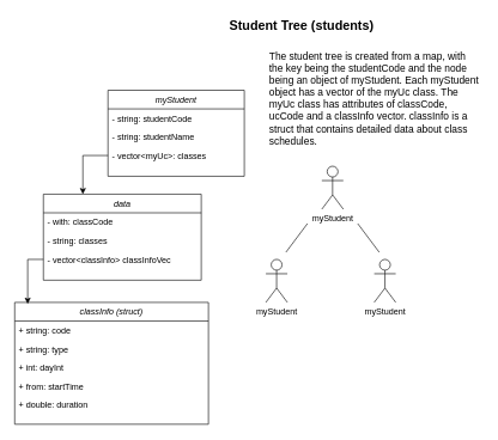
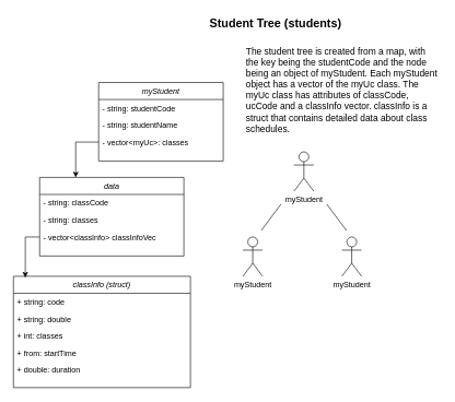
- <mxCell id="12" value="- with: classCode" style="text;align=left;verticalAlign=top;spacingLeft=4;spacingRight=4;overflow=hidden;rotatable=0;points=[[0,0.5],[1,0.5]];portConstraint=eastwest;" vertex="1" parent="11"><mxGeometry y="26" width="220" height="26" as="geometry" /></mxCell>
+ <mxCell id="12" value="- string: classCode" style="text;align=left;verticalAlign=top;spacingLeft=4;spacingRight=4;overflow=hidden;rotatable=0;points=[[0,0.5],[1,0.5]];portConstraint=eastwest;" vertex="1" parent="11"><mxGeometry y="26" width="220" height="26" as="geometry" /></mxCell>
- <mxCell id="18" value="+ string: type" style="text;align=left;verticalAlign=top;spacingLeft=4;spacingRight=4;overflow=hidden;rotatable=0;points=[[0,0.5],[1,0.5]];portConstraint=eastwest;rounded=0;shadow=0;html=0;" vertex="1" parent="16"><mxGeometry y="52" width="270" height="26" as="geometry" /></mxCell>
+ <mxCell id="18" value="+ string: double" style="text;align=left;verticalAlign=top;spacingLeft=4;spacingRight=4;overflow=hidden;rotatable=0;points=[[0,0.5],[1,0.5]];portConstraint=eastwest;rounded=0;shadow=0;html=0;" vertex="1" parent="16"><mxGeometry y="52" width="270" height="26" as="geometry" /></mxCell>
- <mxCell id="19" value="+ int: dayInt" style="text;align=left;verticalAlign=top;spacingLeft=4;spacingRight=4;overflow=hidden;rotatable=0;points=[[0,0.5],[1,0.5]];portConstraint=eastwest;rounded=0;shadow=0;html=0;" vertex="1" parent="16"><mxGeometry y="78" width="270" height="26" as="geometry" /></mxCell>
+ <mxCell id="19" value="+ int: classes" style="text;align=left;verticalAlign=top;spacingLeft=4;spacingRight=4;overflow=hidden;rotatable=0;points=[[0,0.5],[1,0.5]];portConstraint=eastwest;rounded=0;shadow=0;html=0;" vertex="1" parent="16"><mxGeometry y="78" width="270" height="26" as="geometry" /></mxCell>
